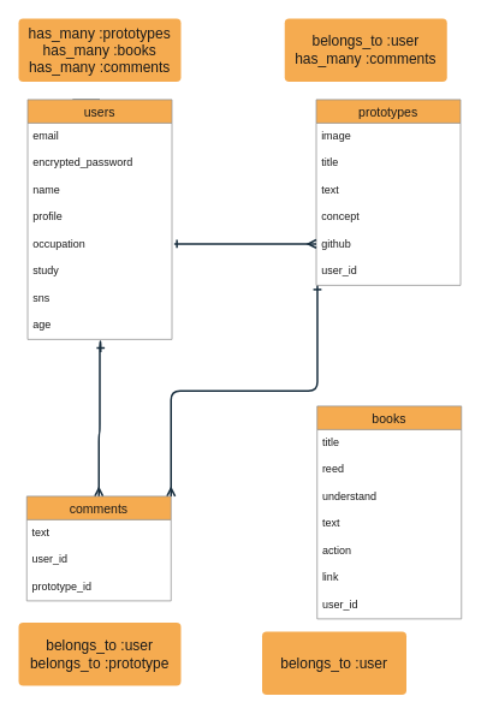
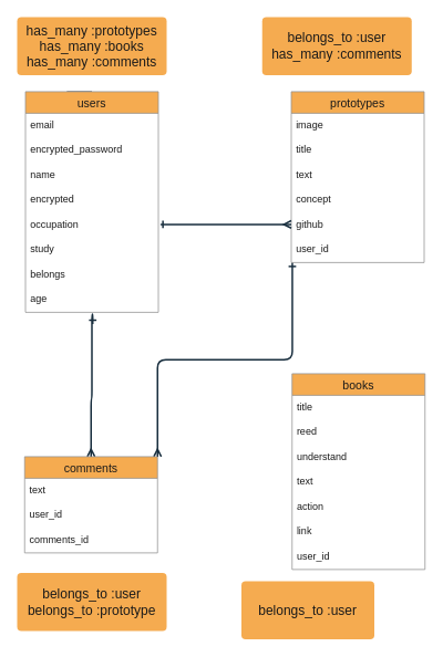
- <mxCell id="13" value="profile" style="text;strokeColor=none;fillColor=none;spacingLeft=4;spacingRight=4;overflow=hidden;rotatable=0;points=[[0,0.5],[1,0.5]];portConstraint=eastwest;fontSize=12;fontColor=#1A1A1A;" parent="9" vertex="1"><mxGeometry y="116" width="160" height="30" as="geometry" /></mxCell>
+ <mxCell id="13" value="encrypted" style="text;strokeColor=none;fillColor=none;spacingLeft=4;spacingRight=4;overflow=hidden;rotatable=0;points=[[0,0.5],[1,0.5]];portConstraint=eastwest;fontSize=12;fontColor=#1A1A1A;" parent="9" vertex="1"><mxGeometry y="116" width="160" height="30" as="geometry" /></mxCell>
- <mxCell id="16" value="sns" style="text;strokeColor=none;fillColor=none;spacingLeft=4;spacingRight=4;overflow=hidden;rotatable=0;points=[[0,0.5],[1,0.5]];portConstraint=eastwest;fontSize=12;fontColor=#1A1A1A;" parent="9" vertex="1"><mxGeometry y="206" width="160" height="30" as="geometry" /></mxCell>
+ <mxCell id="16" value="belongs" style="text;strokeColor=none;fillColor=none;spacingLeft=4;spacingRight=4;overflow=hidden;rotatable=0;points=[[0,0.5],[1,0.5]];portConstraint=eastwest;fontSize=12;fontColor=#1A1A1A;" parent="9" vertex="1"><mxGeometry y="206" width="160" height="30" as="geometry" /></mxCell>
- <mxCell id="8" value="prototype_id" style="text;strokeColor=none;fillColor=none;spacingLeft=4;spacingRight=4;overflow=hidden;rotatable=0;points=[[0,0.5],[1,0.5]];portConstraint=eastwest;fontSize=12;fontColor=#1A1A1A;" parent="5" vertex="1"><mxGeometry y="86" width="160" height="30" as="geometry" /></mxCell>
+ <mxCell id="8" value="comments_id" style="text;strokeColor=none;fillColor=none;spacingLeft=4;spacingRight=4;overflow=hidden;rotatable=0;points=[[0,0.5],[1,0.5]];portConstraint=eastwest;fontSize=12;fontColor=#1A1A1A;" parent="5" vertex="1"><mxGeometry y="86" width="160" height="30" as="geometry" /></mxCell>
